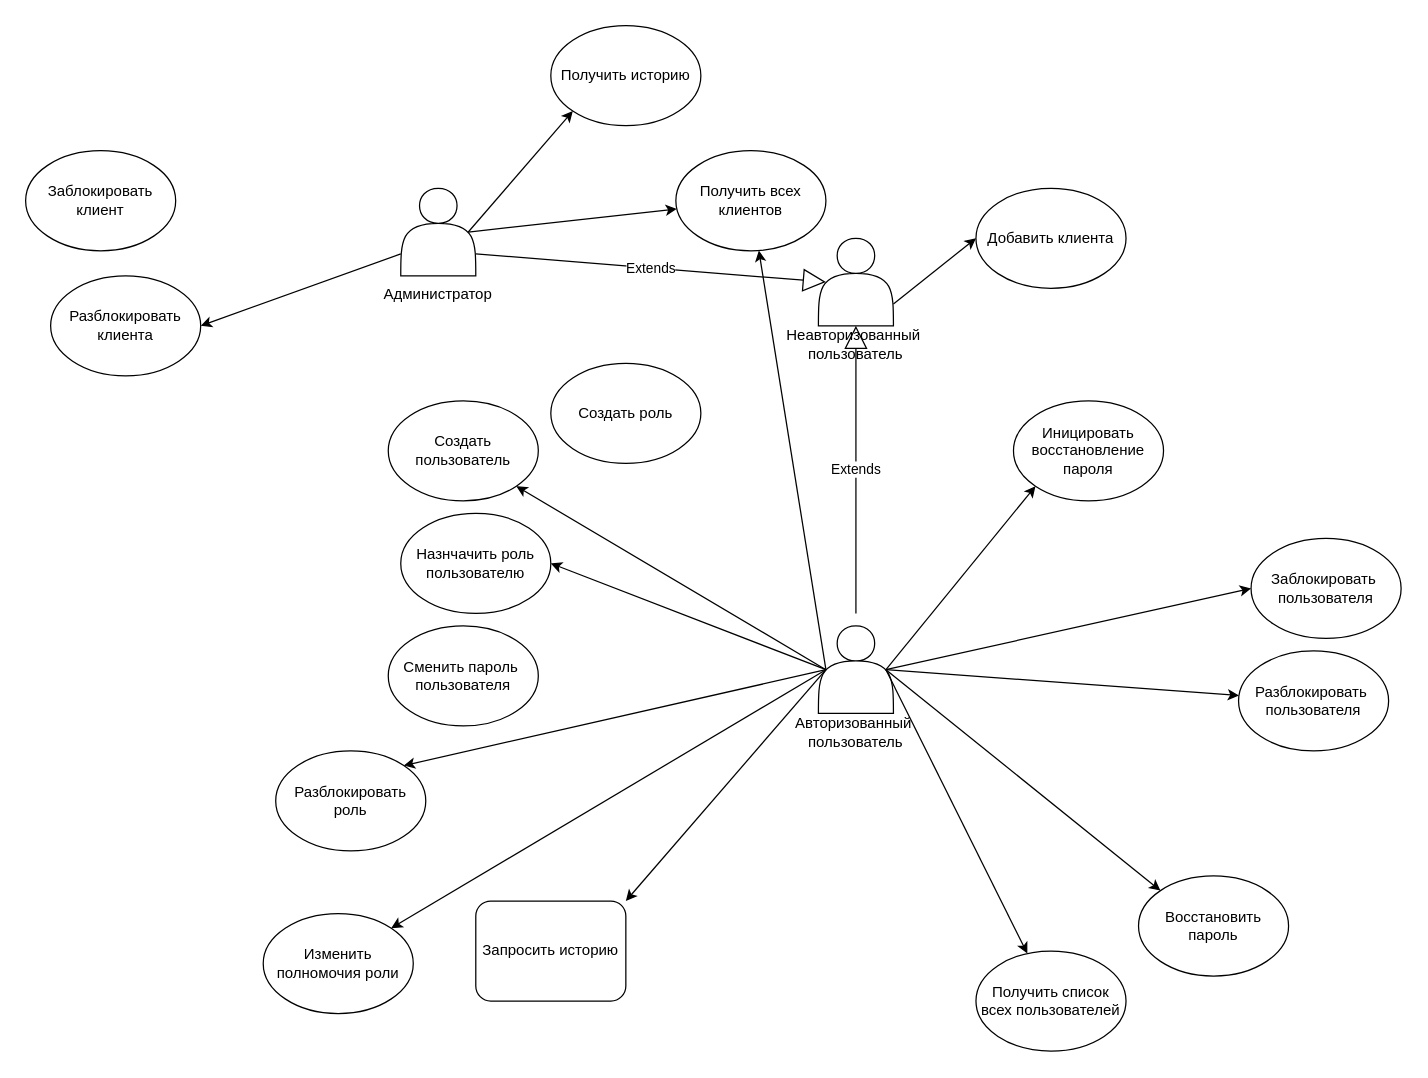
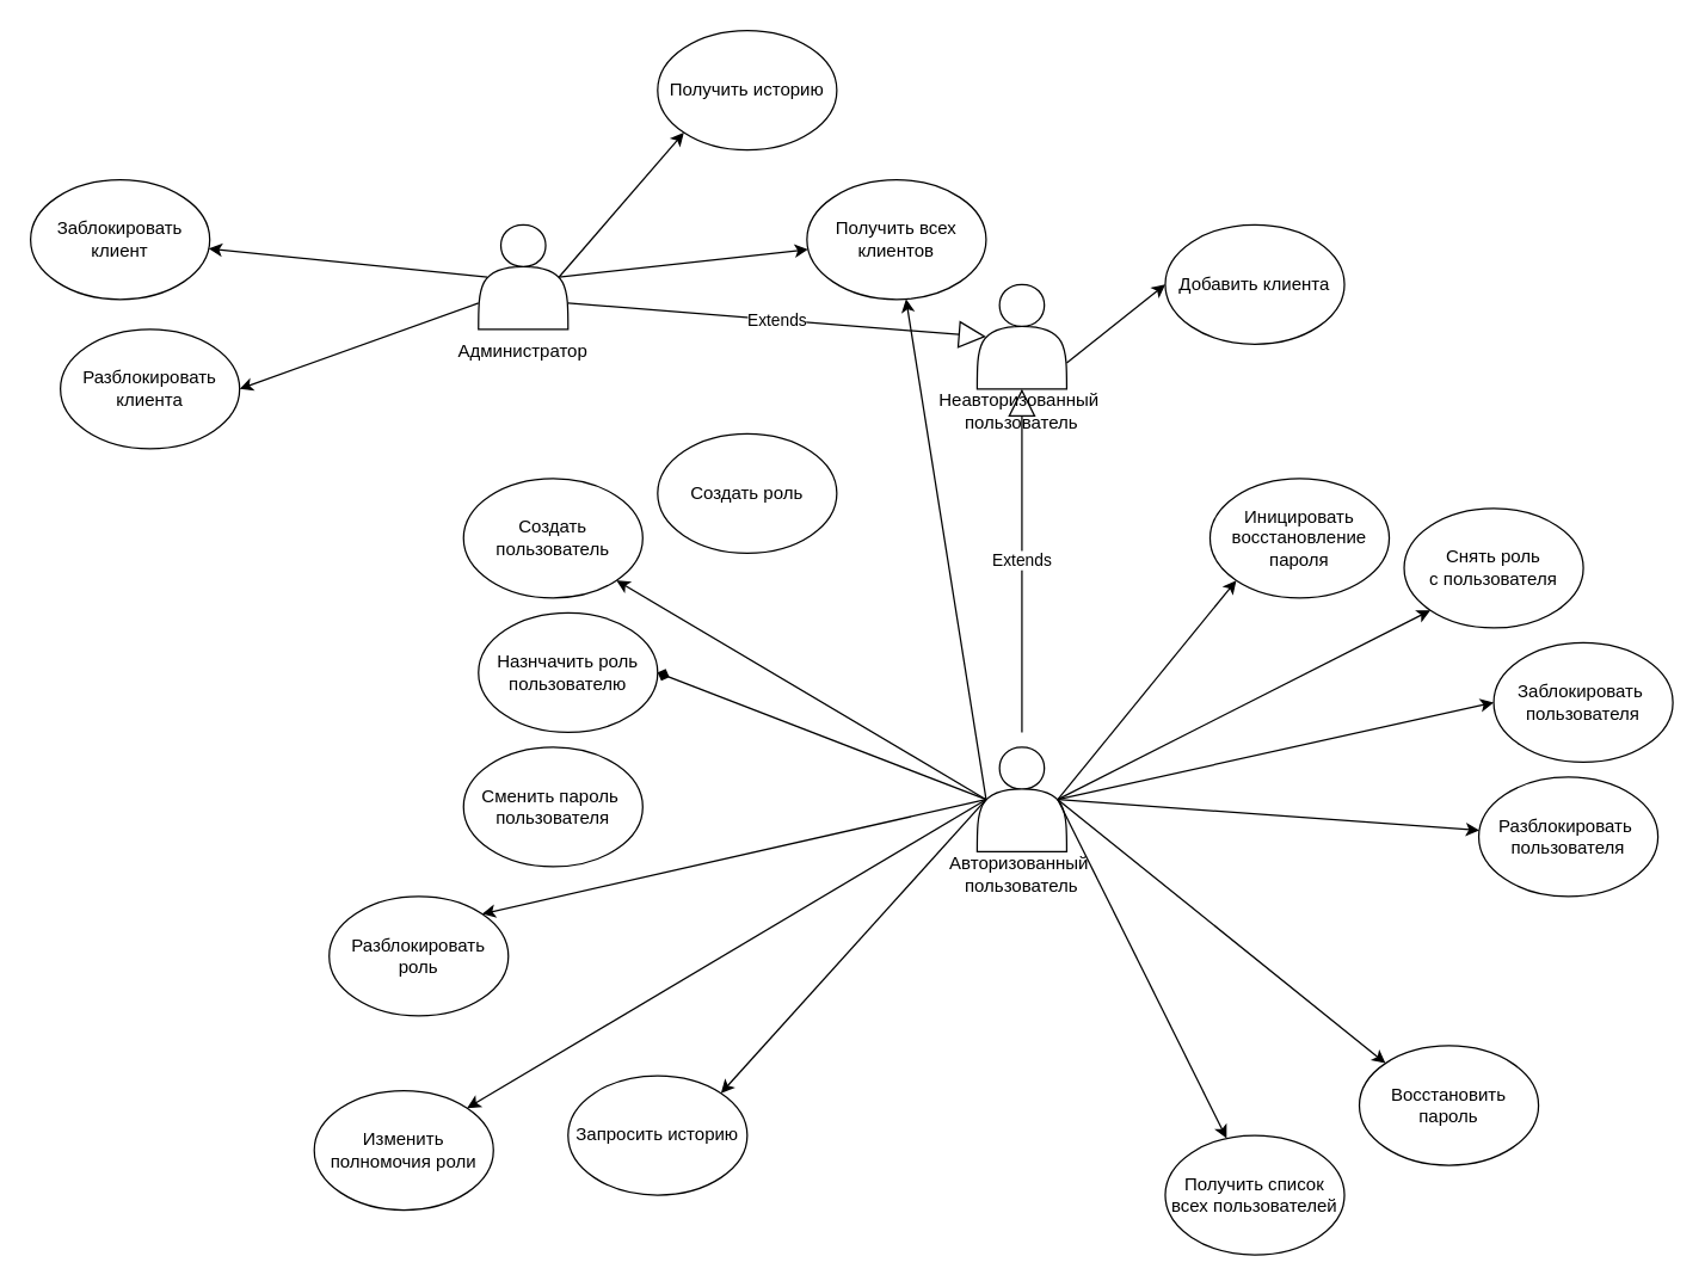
+ <mxCell id="27" value="" style="endArrow=classic;html=1;rounded=0;exitX=0.1;exitY=0.5;exitDx=0;exitDy=0;exitPerimeter=0;" parent="1" source="22" target="25" edge="1"><mxGeometry width="50" height="50" relative="1" as="geometry"><mxPoint x="180" as="sourcePoint" y="270" /><mxPoint x="230" y="220" as="targetPoint" /></mxGeometry></mxCell>
+ <mxCell id="14" value="Снять роль&lt;br&gt;с пользователя" style="ellipse;whiteSpace=wrap;html=1;" parent="1" vertex="1"><mxGeometry x="940" y="340" width="120" height="80" as="geometry" /></mxCell>
- <mxCell id="7" value="" style="endArrow=classic;html=1;rounded=0;exitX=0.1;exitY=0.5;exitDx=0;exitDy=0;exitPerimeter=0;entryX=1;entryY=0.5;entryDx=0;entryDy=0;" parent="1" source="2" target="6" edge="1"><mxGeometry width="50" height="50" relative="1" as="geometry"><mxPoint x="510" y="650" as="sourcePoint" /><mxPoint x="560" y="600" as="targetPoint" /></mxGeometry></mxCell>
+ <mxCell id="7" value="" style="endArrow=diamond;html=1;rounded=0;exitX=0.1;exitY=0.5;exitDx=0;exitDy=0;exitPerimeter=0;entryX=1;entryY=0.5;entryDx=0;entryDy=0;" parent="1" source="2" target="6" edge="1"><mxGeometry width="50" height="50" relative="1" as="geometry"><mxPoint x="510" y="650" as="sourcePoint" /><mxPoint x="560" y="600" as="targetPoint" /></mxGeometry></mxCell>
+ <mxCell id="15" value="" style="endArrow=classic;html=1;rounded=0;exitX=0.9;exitY=0.5;exitDx=0;exitDy=0;exitPerimeter=0;entryX=0;entryY=1;entryDx=0;entryDy=0;" parent="1" source="2" target="14" edge="1"><mxGeometry width="50" height="50" relative="1" as="geometry"><mxPoint x="510" y="620" as="sourcePoint" /><mxPoint x="560" y="570" as="targetPoint" /></mxGeometry></mxCell>
- <mxCell id="38" value="Запросить историю" style="whiteSpace=wrap;html=1;rounded=1;" vertex="1" parent="1"><mxGeometry x="380" y="720" width="120" height="80" as="geometry" /></mxCell>
+ <mxCell id="38" value="Запросить историю" style="ellipse;whiteSpace=wrap;html=1;" vertex="1" parent="1"><mxGeometry x="380" y="720" width="120" height="80" as="geometry" /></mxCell>
